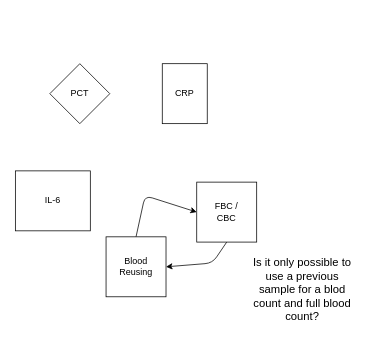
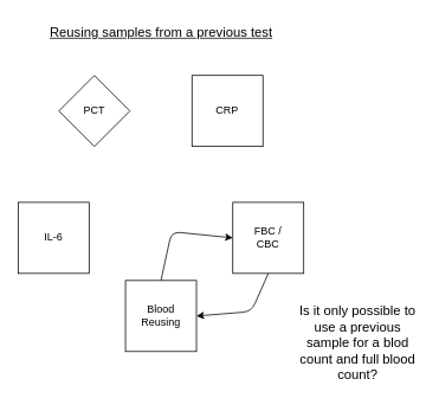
+ <mxCell id="9" value="Reusing samples from a previous test" style="text;html=1;strokeColor=none;fillColor=none;align=center;verticalAlign=middle;whiteSpace=wrap;rounded=0;fontSize=15;fontStyle=4" vertex="1" parent="1"><mxGeometry x="42.5" y="20" width="277" height="30" as="geometry" /></mxCell>
- <mxCell id="6" value="CRP" style="whiteSpace=wrap;html=1;aspect=fixed;" vertex="1" parent="1"><mxGeometry x="216" y="84" width="60" height="80" as="geometry" /></mxCell>
+ <mxCell id="6" value="CRP" style="whiteSpace=wrap;html=1;aspect=fixed;" vertex="1" parent="1"><mxGeometry x="216" y="84" width="80" height="80" as="geometry" /></mxCell>
- <mxCell id="8" value="IL-6" style="whiteSpace=wrap;html=1;aspect=fixed;" vertex="1" parent="1"><mxGeometry x="20" y="227" width="100" height="80" as="geometry" /></mxCell>
+ <mxCell id="8" value="IL-6" style="whiteSpace=wrap;html=1;aspect=fixed;" vertex="1" parent="1"><mxGeometry x="20" y="227" width="80" height="80" as="geometry" /></mxCell>
- <mxCell id="5" value="FBC /&lt;br&gt;CBC" style="whiteSpace=wrap;html=1;aspect=fixed;" vertex="1" parent="1"><mxGeometry x="262" y="242" width="80" height="80" as="geometry" /></mxCell>
+ <mxCell id="5" value="FBC /&lt;br&gt;CBC" style="whiteSpace=wrap;html=1;aspect=fixed;" vertex="1" parent="1"><mxGeometry x="262" y="227" width="80" height="80" as="geometry" /></mxCell>
